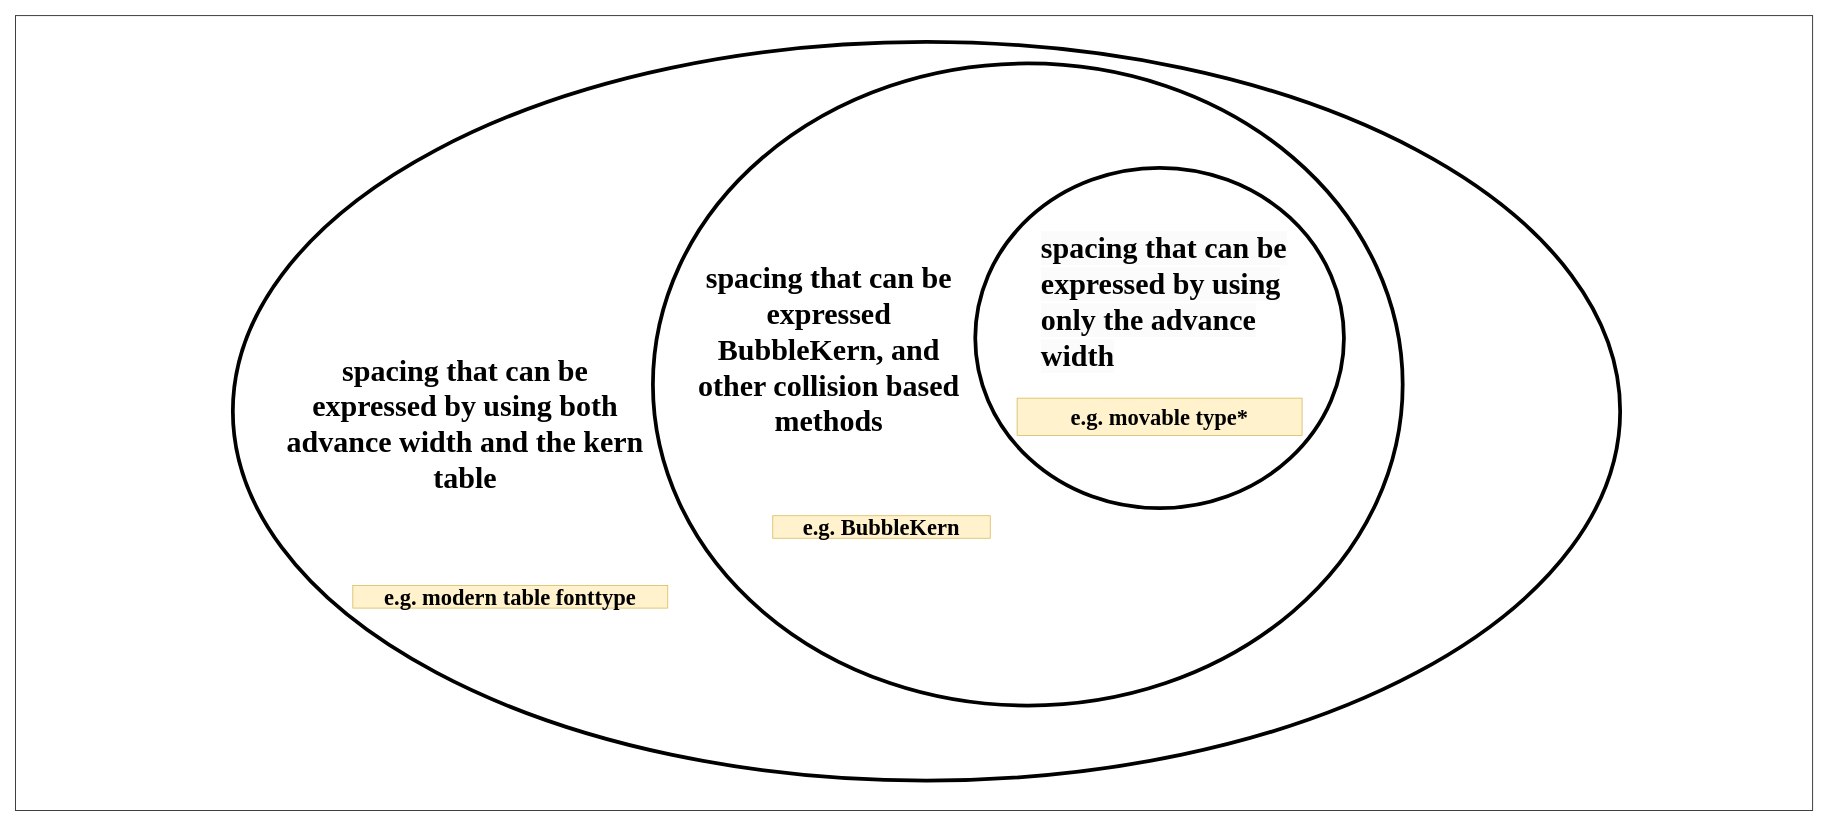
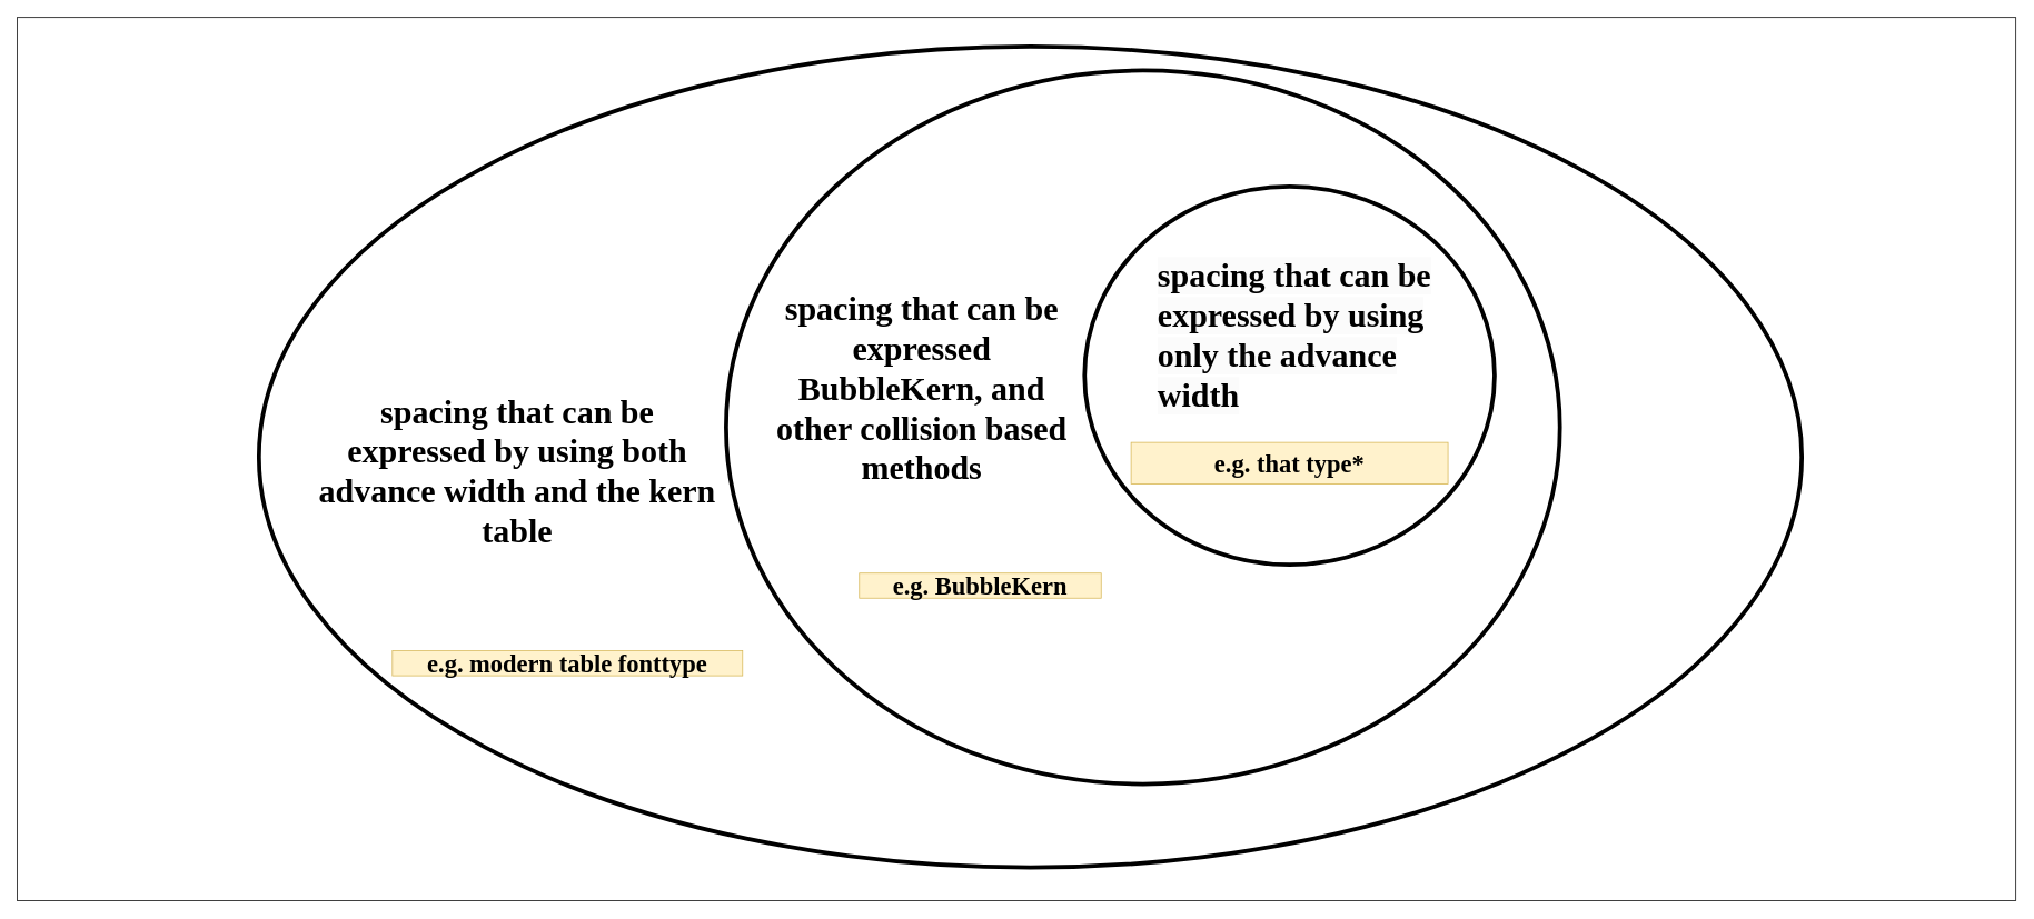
- <mxCell id="8" value="e.g. movable type*" style="text;html=1;strokeColor=#d6b656;fillColor=#fff2cc;align=center;verticalAlign=middle;whiteSpace=wrap;rounded=0;fontSize=30;fontFamily=Berkerly Mono;fontStyle=1" parent="1" vertex="1"><mxGeometry x="1355.84" y="530" width="380" height="50" as="geometry" /></mxCell>
+ <mxCell id="8" value="e.g. that type*" style="text;html=1;strokeColor=#d6b656;fillColor=#fff2cc;align=center;verticalAlign=middle;whiteSpace=wrap;rounded=0;fontSize=30;fontFamily=Berkerly Mono;fontStyle=1" parent="1" vertex="1"><mxGeometry x="1355.84" y="530" width="380" height="50" as="geometry" /></mxCell>
